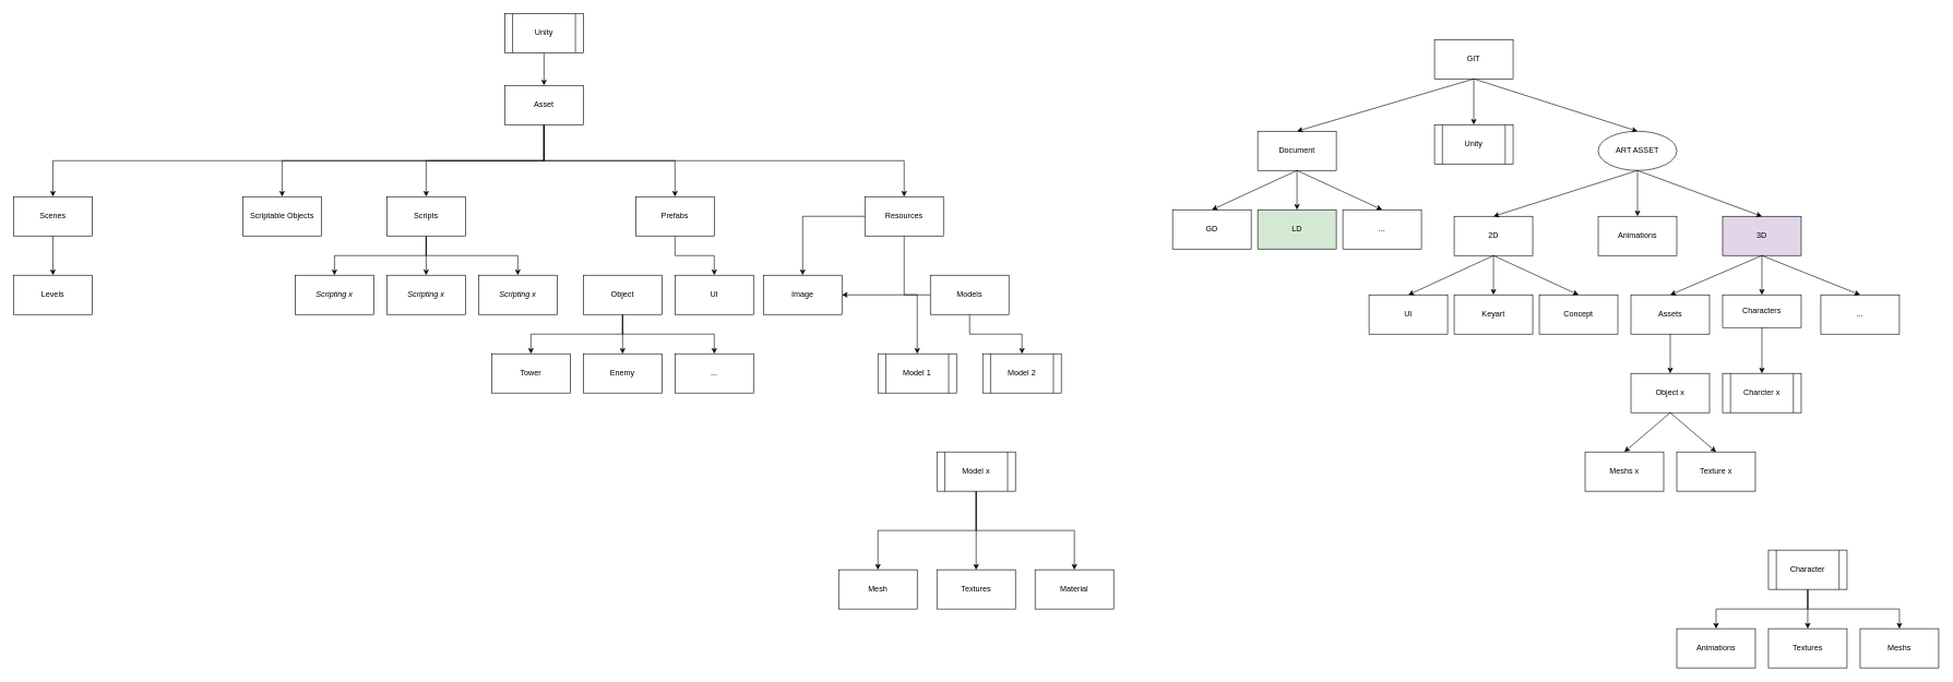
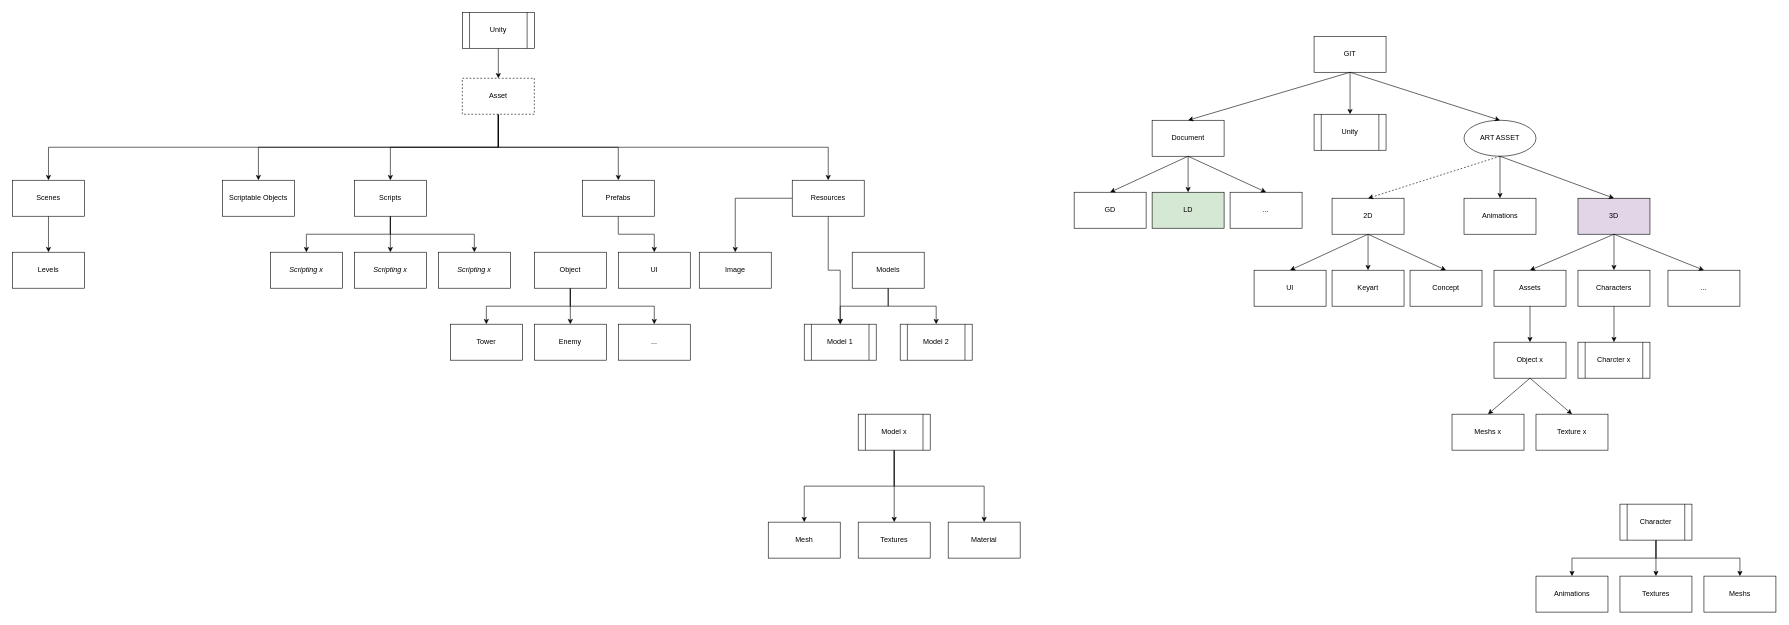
- <mxCell id="47" value="Asset" style="rounded=0;whiteSpace=wrap;html=1;" vertex="1" parent="1"><mxGeometry x="770" y="130" width="120" height="60" as="geometry" /></mxCell>
+ <mxCell id="47" value="Asset" style="rounded=0;whiteSpace=wrap;html=1;dashed=1;" vertex="1" parent="1"><mxGeometry x="770" y="130" width="120" height="60" as="geometry" /></mxCell>
- <mxCell id="20" value="" style="endArrow=classic;html=1;rounded=0;exitX=0.5;exitY=1;exitDx=0;exitDy=0;entryX=0.5;entryY=0;entryDx=0;entryDy=0;" edge="1" parent="1" source="13" target="15"><mxGeometry width="50" height="50" relative="1" as="geometry"><mxPoint x="2340" y="350" as="sourcePoint" /><mxPoint x="2390" y="300" as="targetPoint" /></mxGeometry></mxCell>
+ <mxCell id="20" value="" style="endArrow=classic;html=1;rounded=0;exitX=0.5;exitY=1;exitDx=0;exitDy=0;entryX=0.5;entryY=0;entryDx=0;entryDy=0;dashed=1;" edge="1" parent="1" source="13" target="15"><mxGeometry width="50" height="50" relative="1" as="geometry"><mxPoint x="2340" y="350" as="sourcePoint" /><mxPoint x="2390" y="300" as="targetPoint" /></mxGeometry></mxCell>
- <mxCell id="59" style="edgeStyle=orthogonalEdgeStyle;rounded=0;orthogonalLoop=1;jettySize=auto;html=1;" edge="1" parent="1" source="61" target="58"><mxGeometry relative="1" as="geometry" /></mxCell>
+ <mxCell id="59" style="edgeStyle=orthogonalEdgeStyle;rounded=0;orthogonalLoop=1;jettySize=auto;html=1;" edge="1" parent="1" source="61" target="80"><mxGeometry relative="1" as="geometry" /></mxCell>
- <mxCell id="28" value="Characters" style="rounded=0;whiteSpace=wrap;html=1;" vertex="1" parent="1"><mxGeometry x="2630" y="450" width="120" height="50" as="geometry" /></mxCell>
+ <mxCell id="28" value="Characters" style="rounded=0;whiteSpace=wrap;html=1;" vertex="1" parent="1"><mxGeometry x="2630" y="450" width="120" height="60" as="geometry" /></mxCell>
